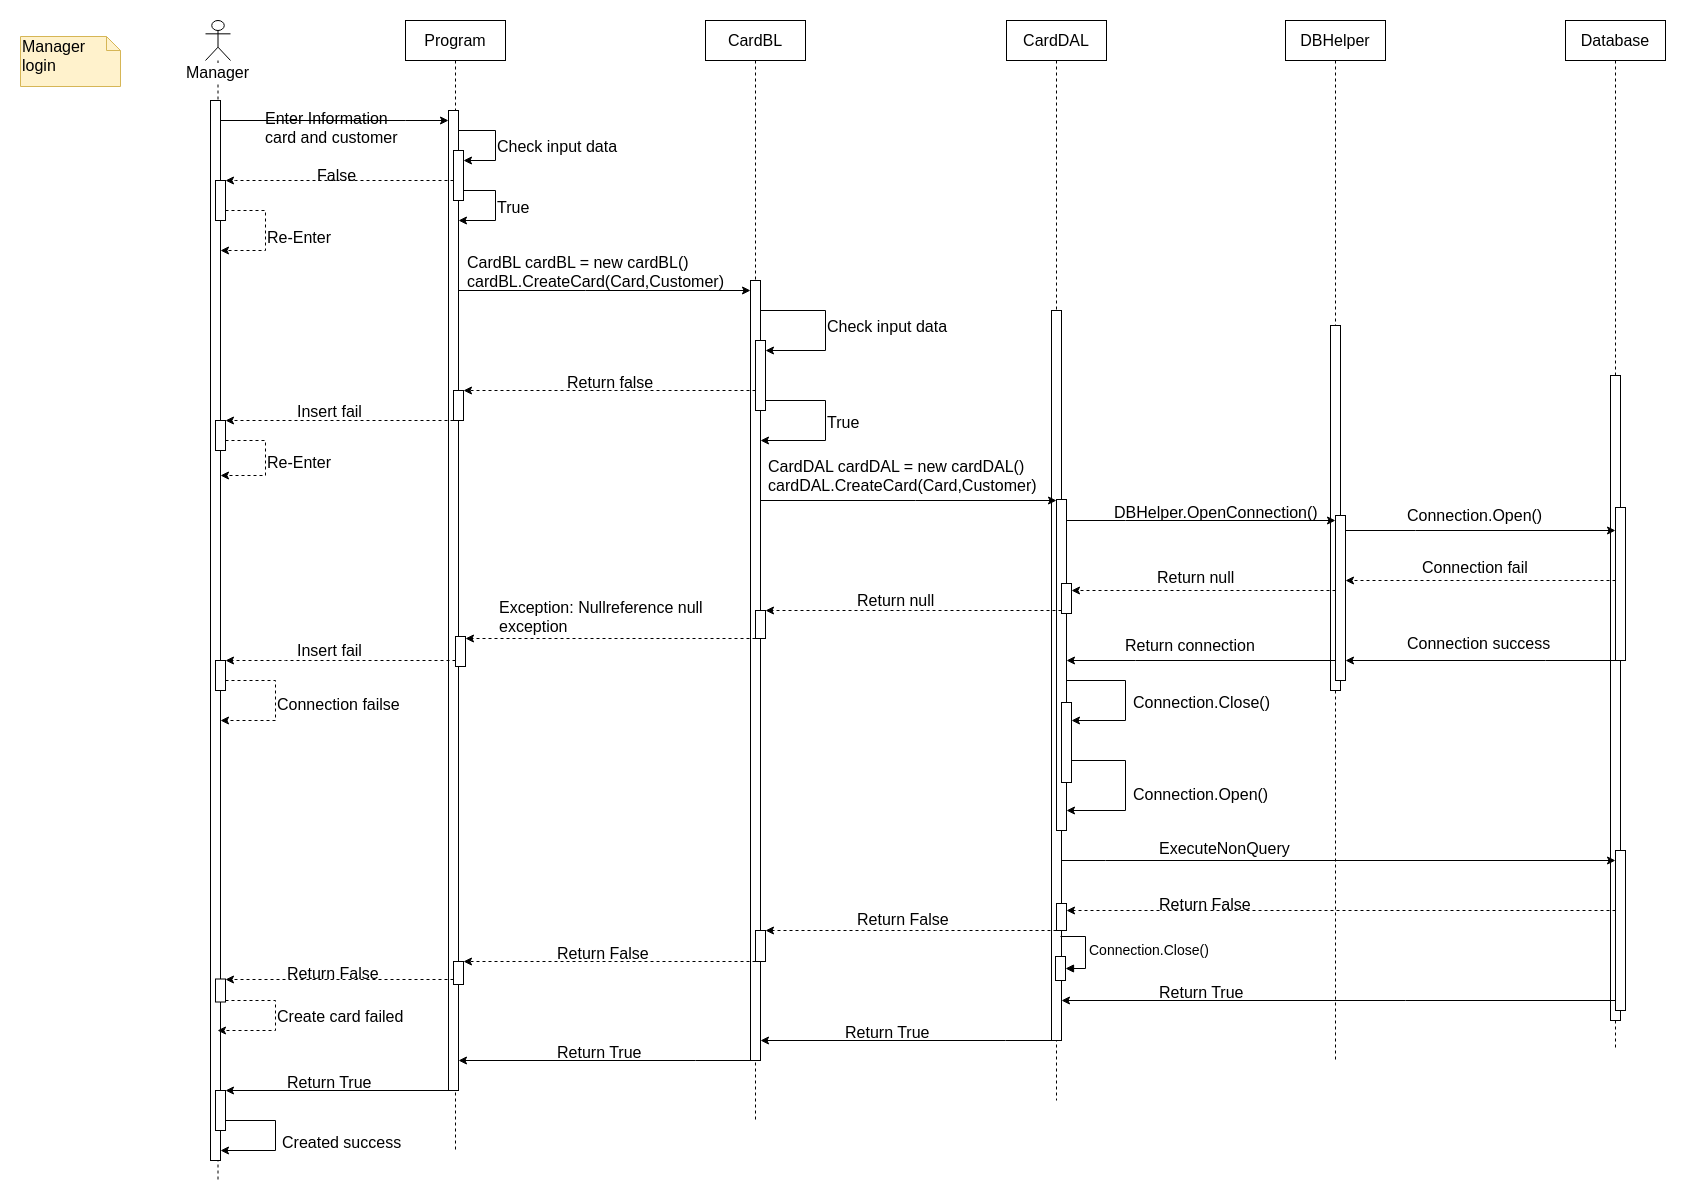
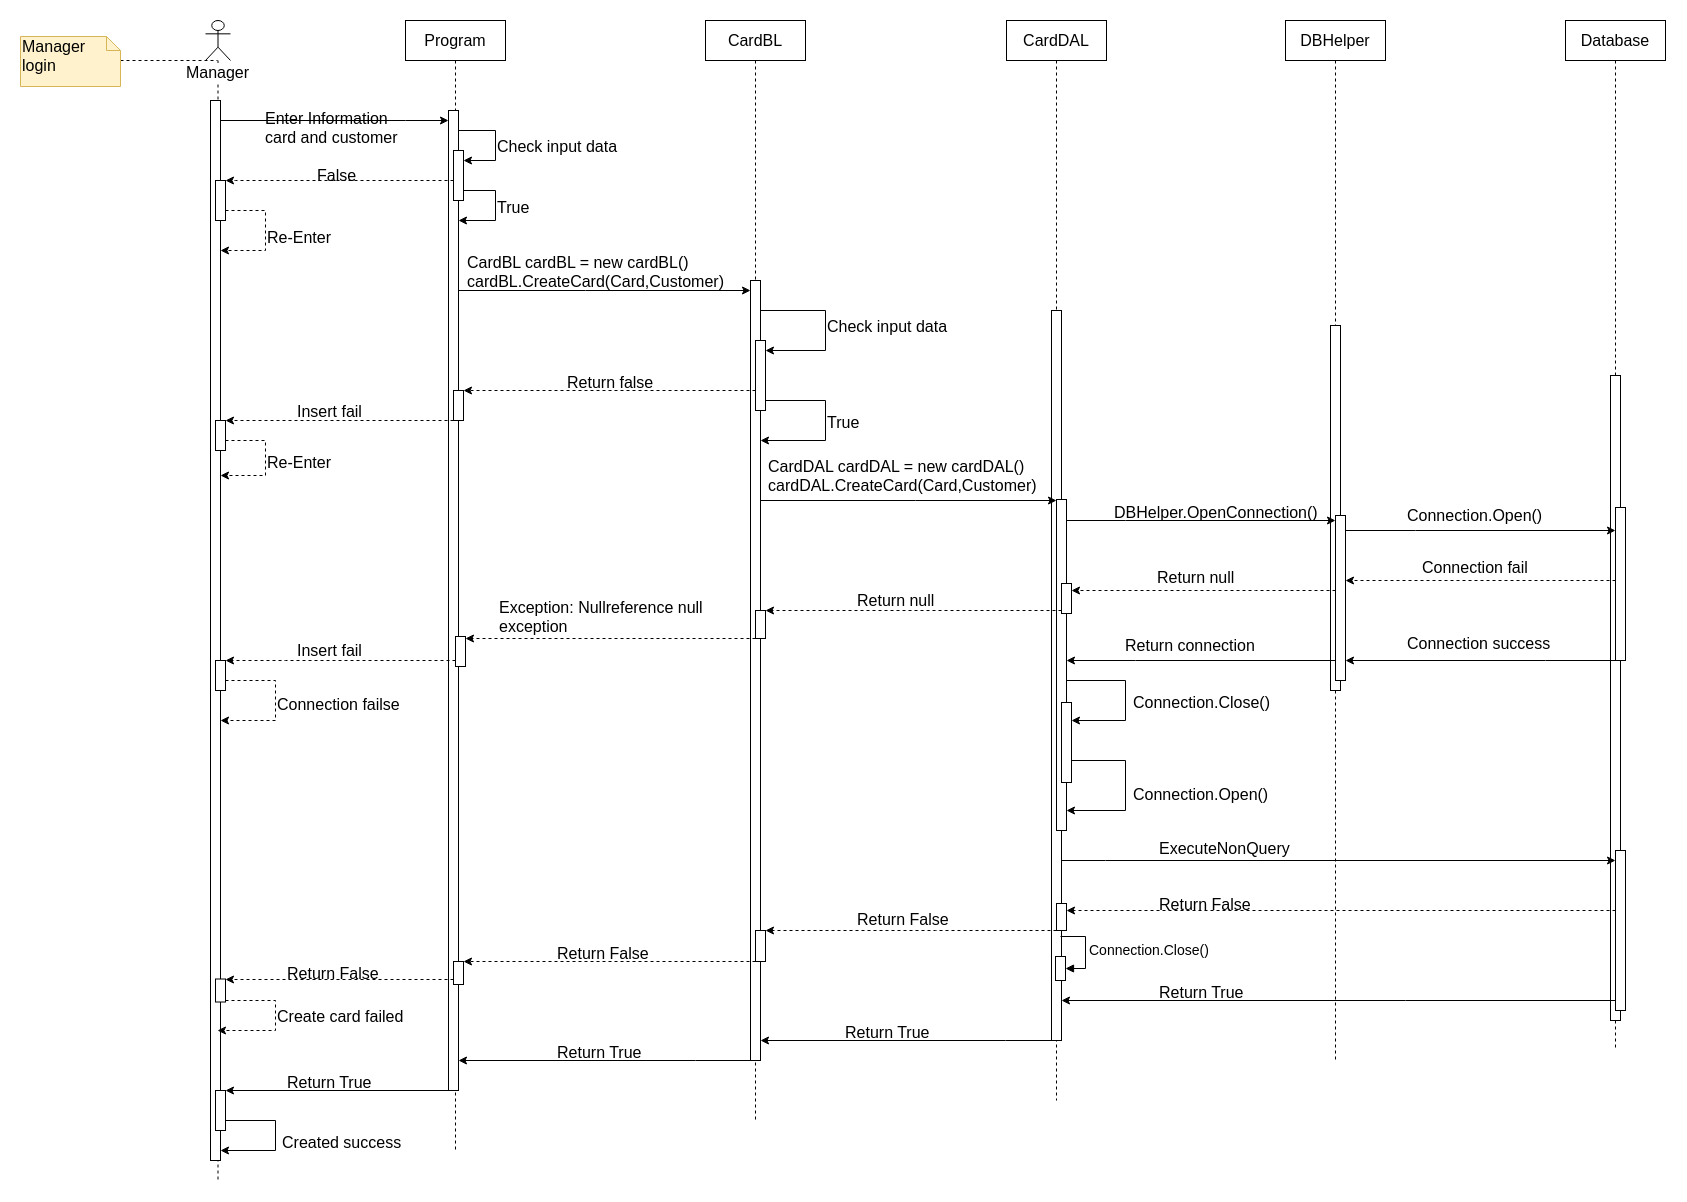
+ <mxCell id="106" style="edgeStyle=orthogonalEdgeStyle;rounded=0;orthogonalLoop=1;jettySize=auto;html=1;dashed=1;endArrow=none;endFill=0;fontSize=16;" parent="1" source="107" target="31" edge="1"><mxGeometry relative="1" as="geometry"><mxPoint x="-25" y="-70" as="sourcePoint" /><mxPoint x="213" y="40" as="targetPoint" /><Array as="points"><mxPoint x="155" y="60" /><mxPoint x="155" y="60" /></Array></mxGeometry></mxCell>
